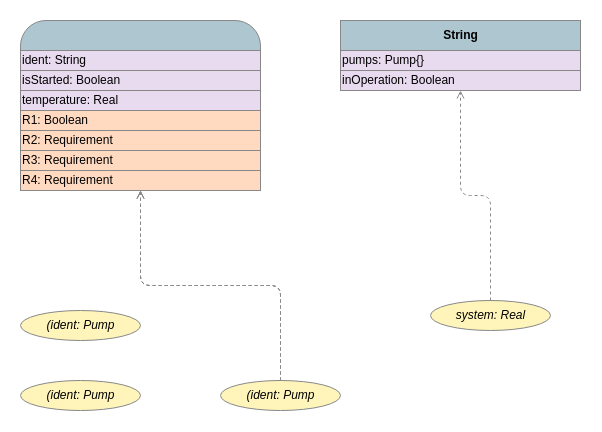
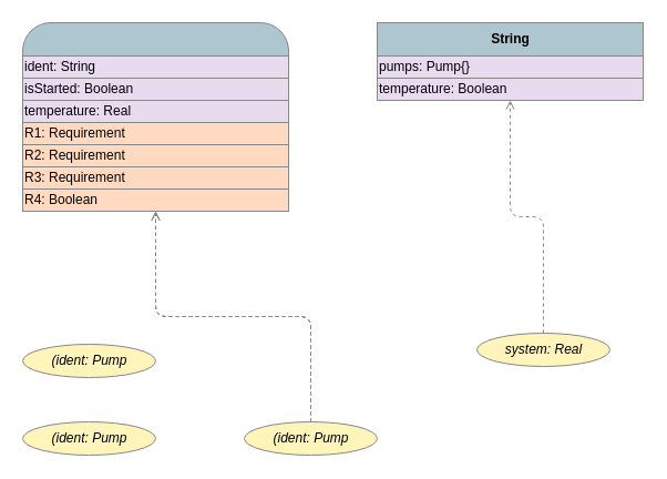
- <mxCell id="13" value="inOperation: Boolean" style="text;html=1;verticalAlign=middle;align=left;fillColor=#E8DAEF;strokeColor=#888888;" parent="10" vertex="1"><mxGeometry y="50" width="240" height="20" as="geometry" /></mxCell>
+ <mxCell id="13" value="temperature: Boolean" style="text;html=1;verticalAlign=middle;align=left;fillColor=#E8DAEF;strokeColor=#888888;" parent="10" vertex="1"><mxGeometry y="50" width="240" height="20" as="geometry" /></mxCell>
- <mxCell id="6" value="R1: Boolean" style="text;html=1;verticalAlign=middle;align=left;fillColor=#FFDAC1;strokeColor=#888888;" parent="2" vertex="1"><mxGeometry y="90" width="240" height="20" as="geometry" /></mxCell>
+ <mxCell id="6" value="R1: Requirement" style="text;html=1;verticalAlign=middle;align=left;fillColor=#FFDAC1;strokeColor=#888888;" parent="2" vertex="1"><mxGeometry y="90" width="240" height="20" as="geometry" /></mxCell>
- <mxCell id="9" value="R4: Requirement" style="text;html=1;verticalAlign=middle;align=left;fillColor=#FFDAC1;strokeColor=#888888;" parent="2" vertex="1"><mxGeometry y="150" width="240" height="20" as="geometry" /></mxCell>
+ <mxCell id="9" value="R4: Boolean" style="text;html=1;verticalAlign=middle;align=left;fillColor=#FFDAC1;strokeColor=#888888;" parent="2" vertex="1"><mxGeometry y="150" width="240" height="20" as="geometry" /></mxCell>
